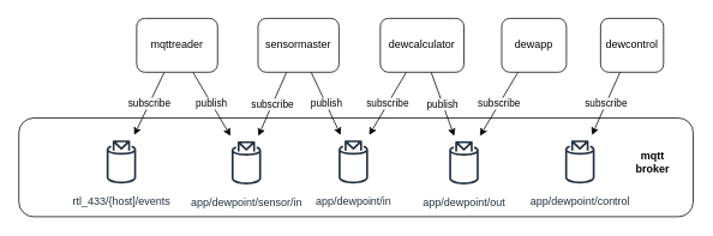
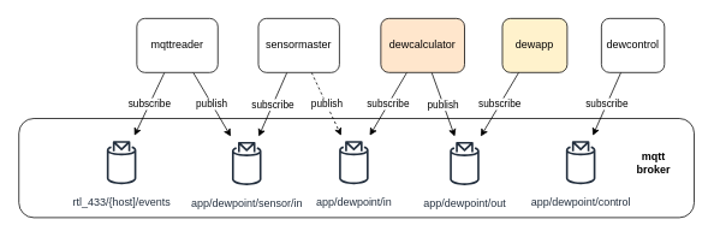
- <mxCell id="8" value="dewcalculator" style="rounded=1;whiteSpace=wrap;html=1;" parent="1" vertex="1"><mxGeometry x="422" y="20" width="93" height="60" as="geometry" /></mxCell>
+ <mxCell id="8" value="dewcalculator" style="rounded=1;whiteSpace=wrap;html=1;fillColor=#ffe6cc;" parent="1" vertex="1"><mxGeometry x="422" y="20" width="93" height="60" as="geometry" /></mxCell>
- <mxCell id="10" value="dewapp" style="rounded=1;whiteSpace=wrap;html=1;" parent="1" vertex="1"><mxGeometry x="557" y="20" width="72" height="60" as="geometry" /></mxCell>
+ <mxCell id="10" value="dewapp" style="rounded=1;whiteSpace=wrap;html=1;fillColor=#fff2cc;" parent="1" vertex="1"><mxGeometry x="557" y="20" width="72" height="60" as="geometry" /></mxCell>
- <mxCell id="14" value="publish" style="edgeStyle=none;html=1;" parent="1" source="15" target="18" edge="1"><mxGeometry relative="1" as="geometry" /></mxCell>
+ <mxCell id="14" value="publish" style="edgeStyle=none;html=1;dashed=1;" parent="1" source="15" target="18" edge="1"><mxGeometry relative="1" as="geometry" /></mxCell>
